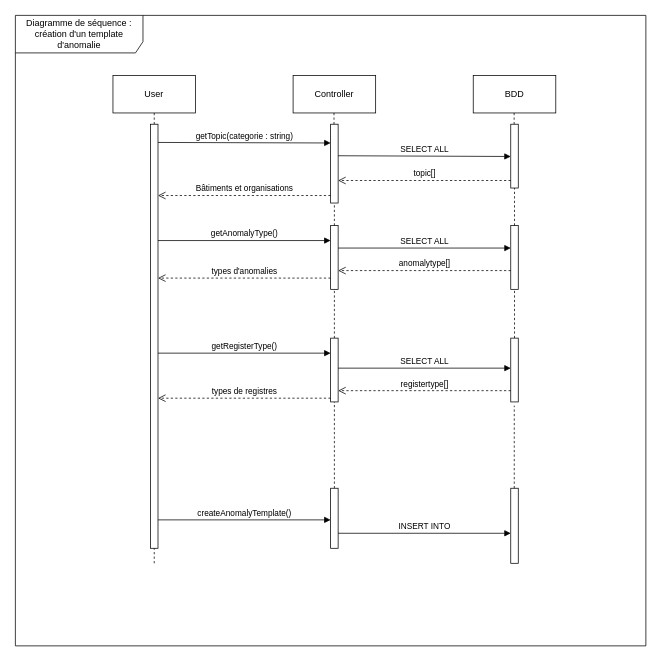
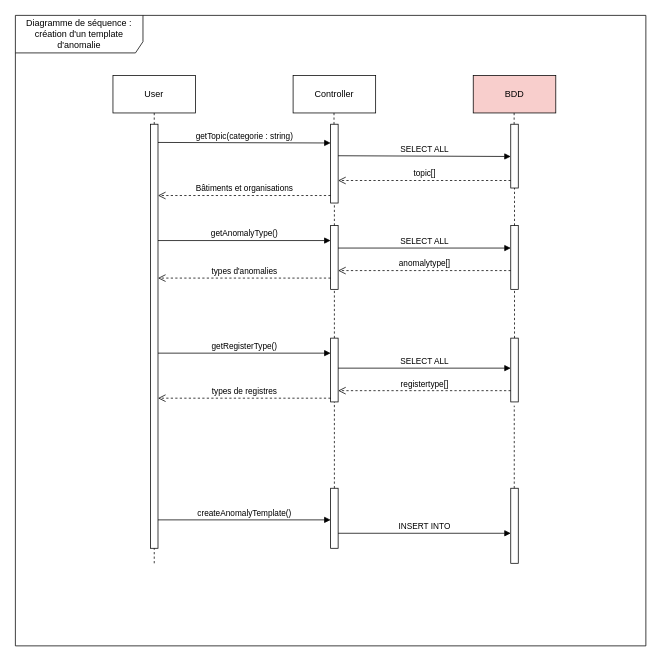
- <mxCell id="19" value="BDD" style="html=1;whiteSpace=wrap;" vertex="1" parent="18"><mxGeometry x="610" y="80" width="110" height="50" as="geometry" /></mxCell>
+ <mxCell id="19" value="BDD" style="html=1;whiteSpace=wrap;fillColor=#f8cecc;" vertex="1" parent="18"><mxGeometry x="610" y="80" width="110" height="50" as="geometry" /></mxCell>
